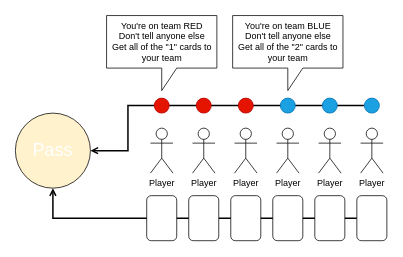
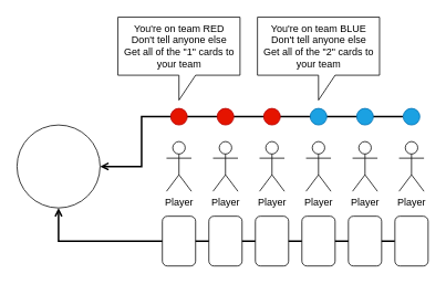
- <mxCell id="24" value="Pass" style="ellipse;whiteSpace=wrap;html=1;aspect=fixed;fontSize=24;fontColor=#FFFFFF;fillColor=#fff2cc;" vertex="1" parent="1"><mxGeometry x="20" y="150" width="100" height="100" as="geometry" /></mxCell>
+ <mxCell id="24" value="Pass" style="ellipse;whiteSpace=wrap;html=1;aspect=fixed;fontSize=24;fontColor=#FFFFFF;" vertex="1" parent="1"><mxGeometry x="20" y="150" width="100" height="100" as="geometry" /></mxCell>
